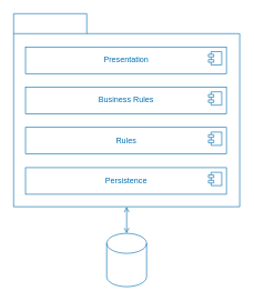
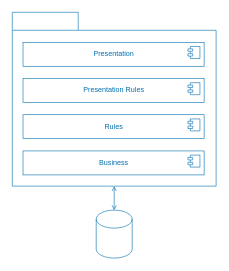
- <mxCell id="11" value="Business Rules" style="html=1;dropTarget=0;fillColor=none;fontColor=#006EAF;strokeColor=#006EAF;" parent="3" vertex="1"><mxGeometry x="17.89" y="110.41" width="302.11" height="40" as="geometry" /></mxCell>
+ <mxCell id="11" value="Presentation Rules" style="html=1;dropTarget=0;fillColor=none;fontColor=#006EAF;strokeColor=#006EAF;" parent="3" vertex="1"><mxGeometry x="17.89" y="110.41" width="302.11" height="40" as="geometry" /></mxCell>
- <mxCell id="7" value="Persistence" style="html=1;dropTarget=0;fillColor=none;fontColor=#006EAF;strokeColor=#006EAF;" parent="3" vertex="1"><mxGeometry x="17.89" y="231.25" width="302.11" height="40" as="geometry" /></mxCell>
+ <mxCell id="7" value="Business" style="html=1;dropTarget=0;fillColor=none;fontColor=#006EAF;strokeColor=#006EAF;" parent="3" vertex="1"><mxGeometry x="17.89" y="231.25" width="302.11" height="40" as="geometry" /></mxCell>
